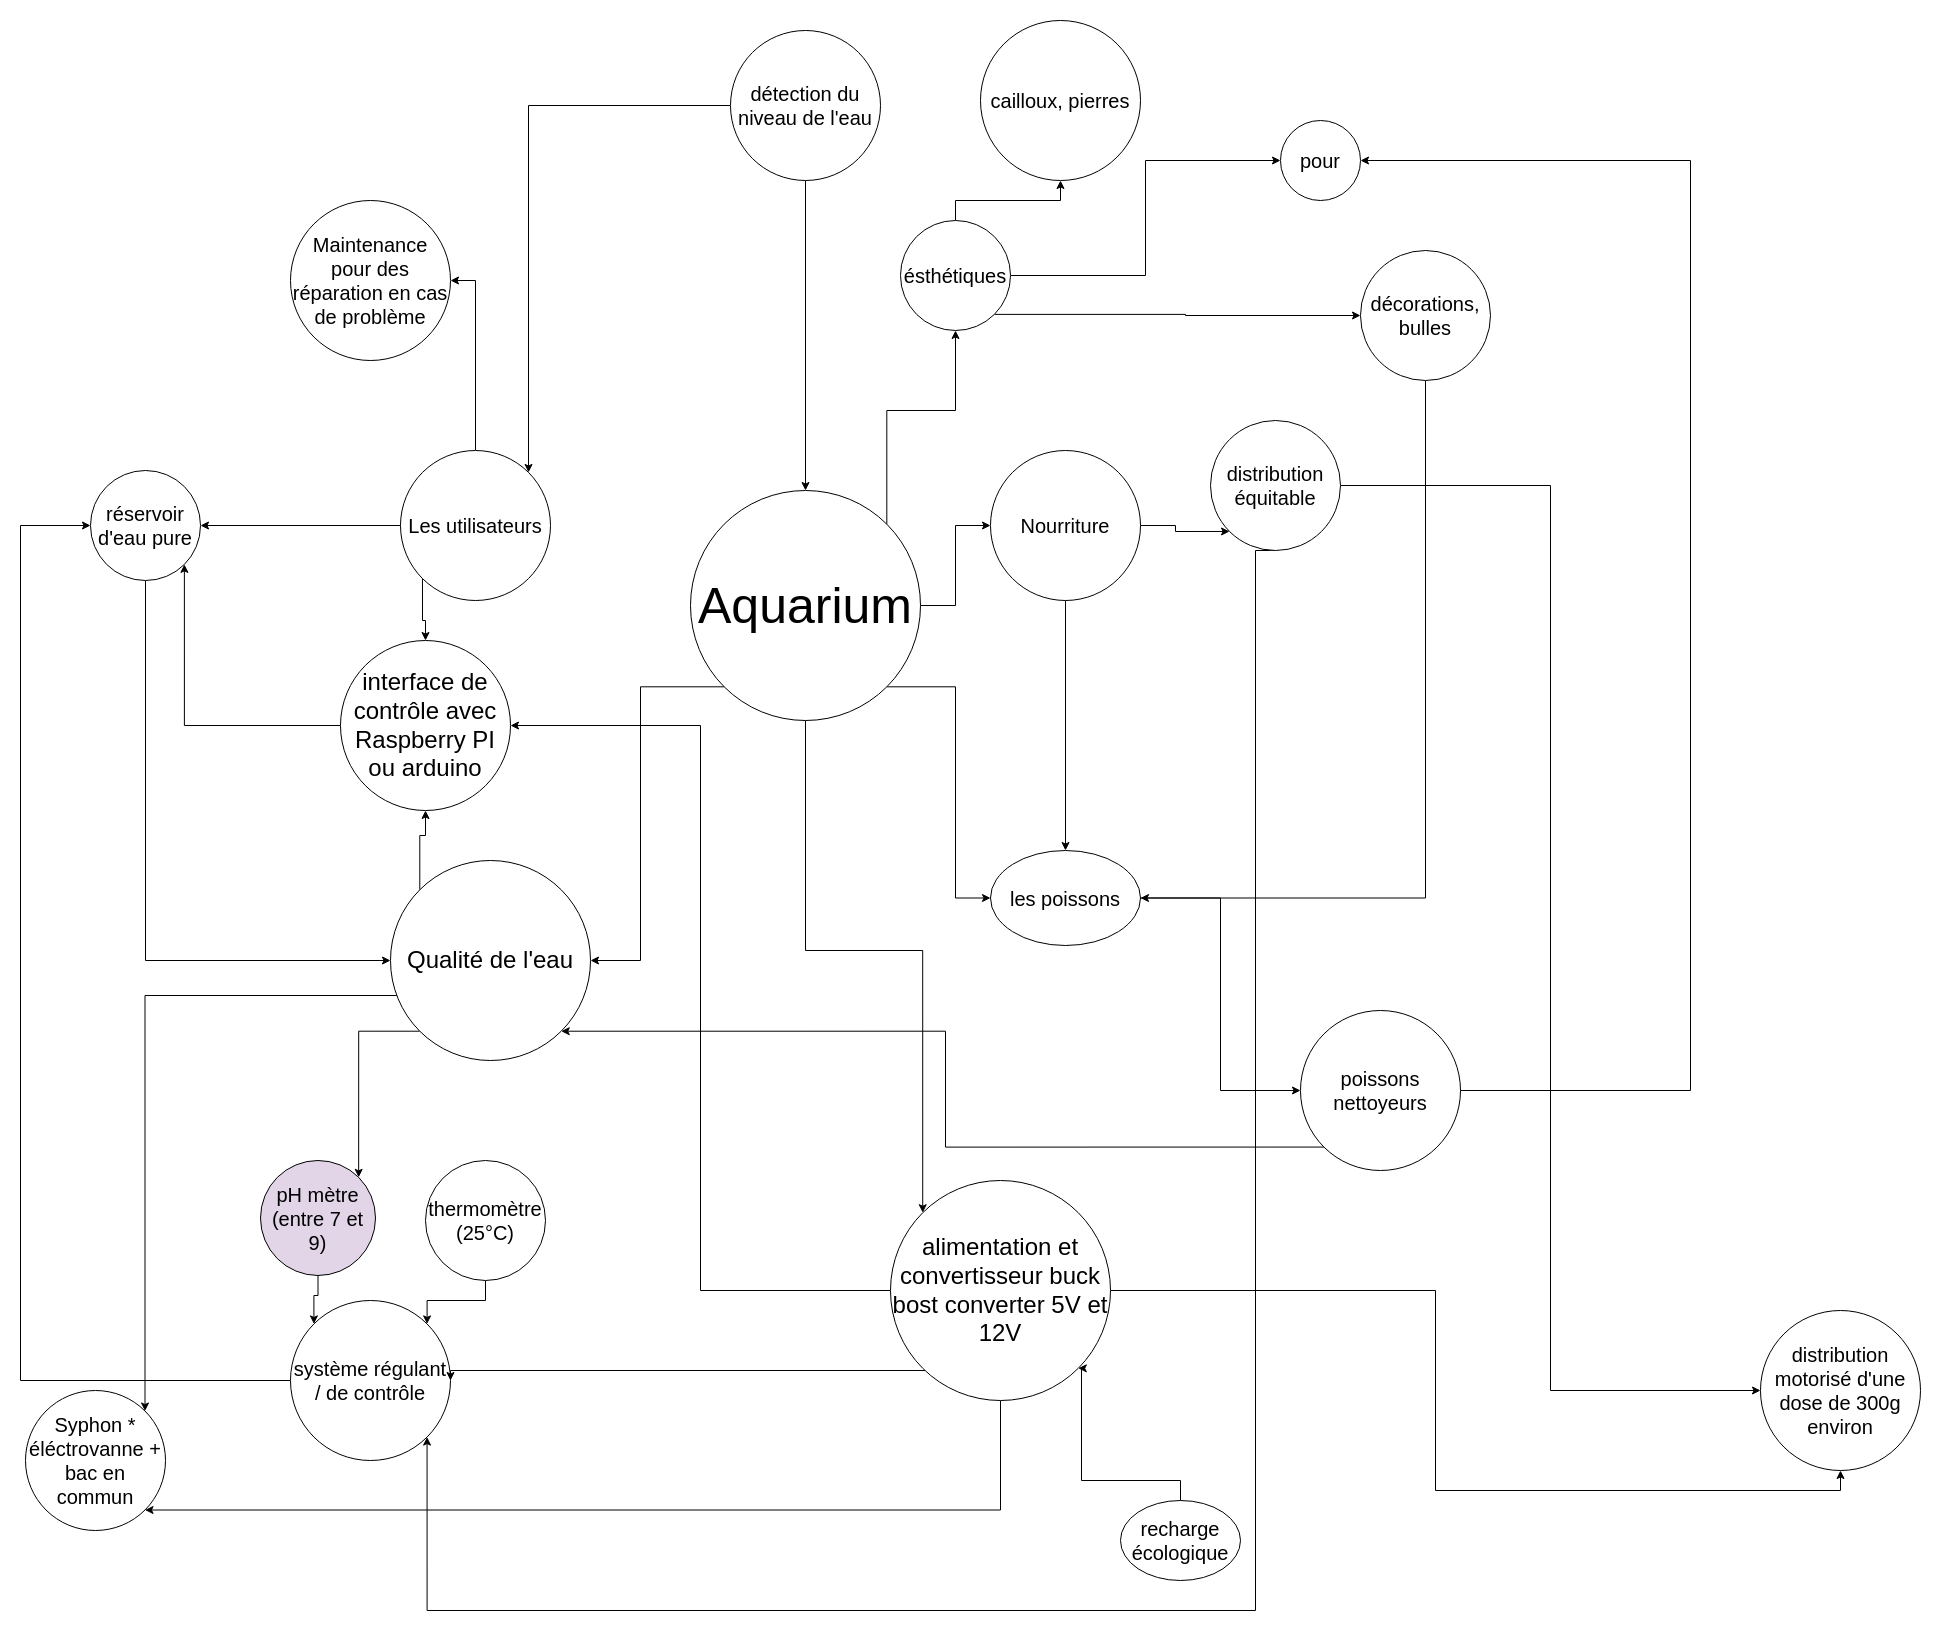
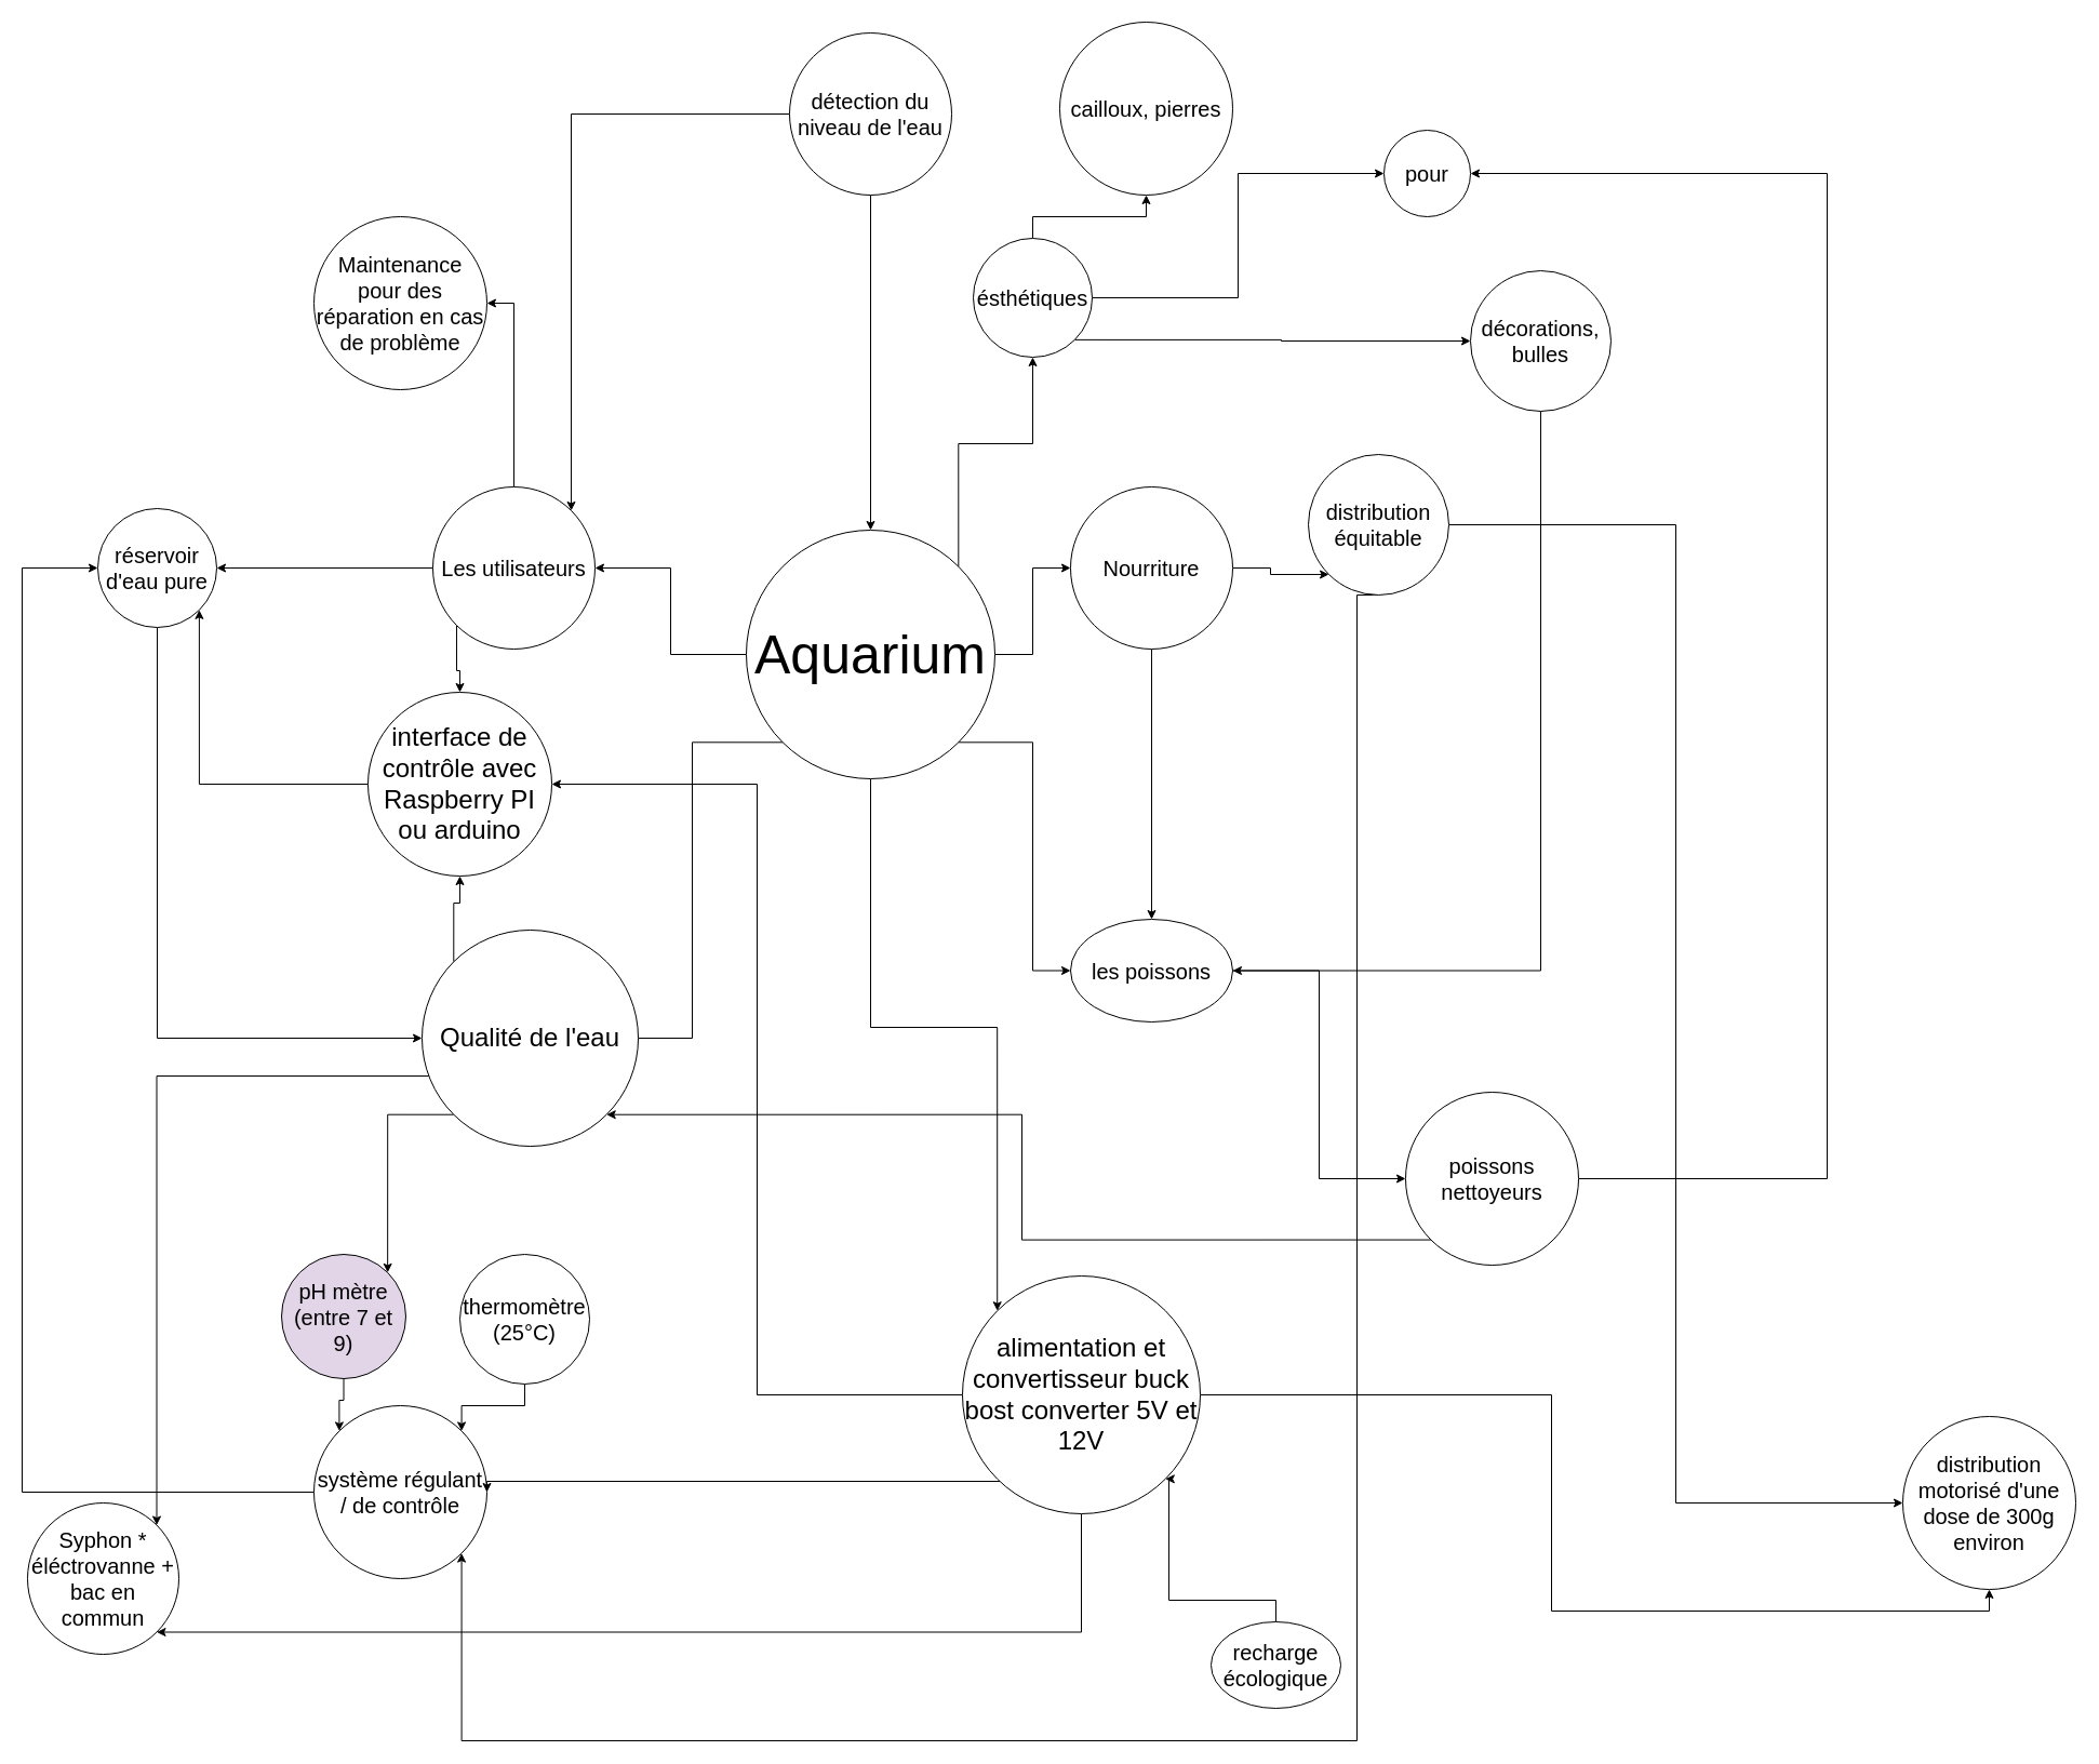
+ <mxCell id="5" style="edgeStyle=orthogonalEdgeStyle;rounded=0;orthogonalLoop=1;jettySize=auto;html=1;exitX=0;exitY=0.5;exitDx=0;exitDy=0;" edge="1" parent="1" source="8" target="18"><mxGeometry relative="1" as="geometry" /></mxCell>
- <mxCell id="3" style="edgeStyle=orthogonalEdgeStyle;rounded=0;orthogonalLoop=1;jettySize=auto;html=1;exitX=0;exitY=1;exitDx=0;exitDy=0;entryX=1;entryY=0.5;entryDx=0;entryDy=0;" edge="1" parent="1" source="8" target="14"><mxGeometry relative="1" as="geometry" /></mxCell>
+ <mxCell id="3" style="edgeStyle=orthogonalEdgeStyle;rounded=0;orthogonalLoop=1;jettySize=auto;html=1;exitX=0;exitY=1;exitDx=0;exitDy=0;entryX=1;entryY=0.5;entryDx=0;entryDy=0;endArrow=none;" edge="1" parent="1" source="8" target="14"><mxGeometry relative="1" as="geometry" /></mxCell>
